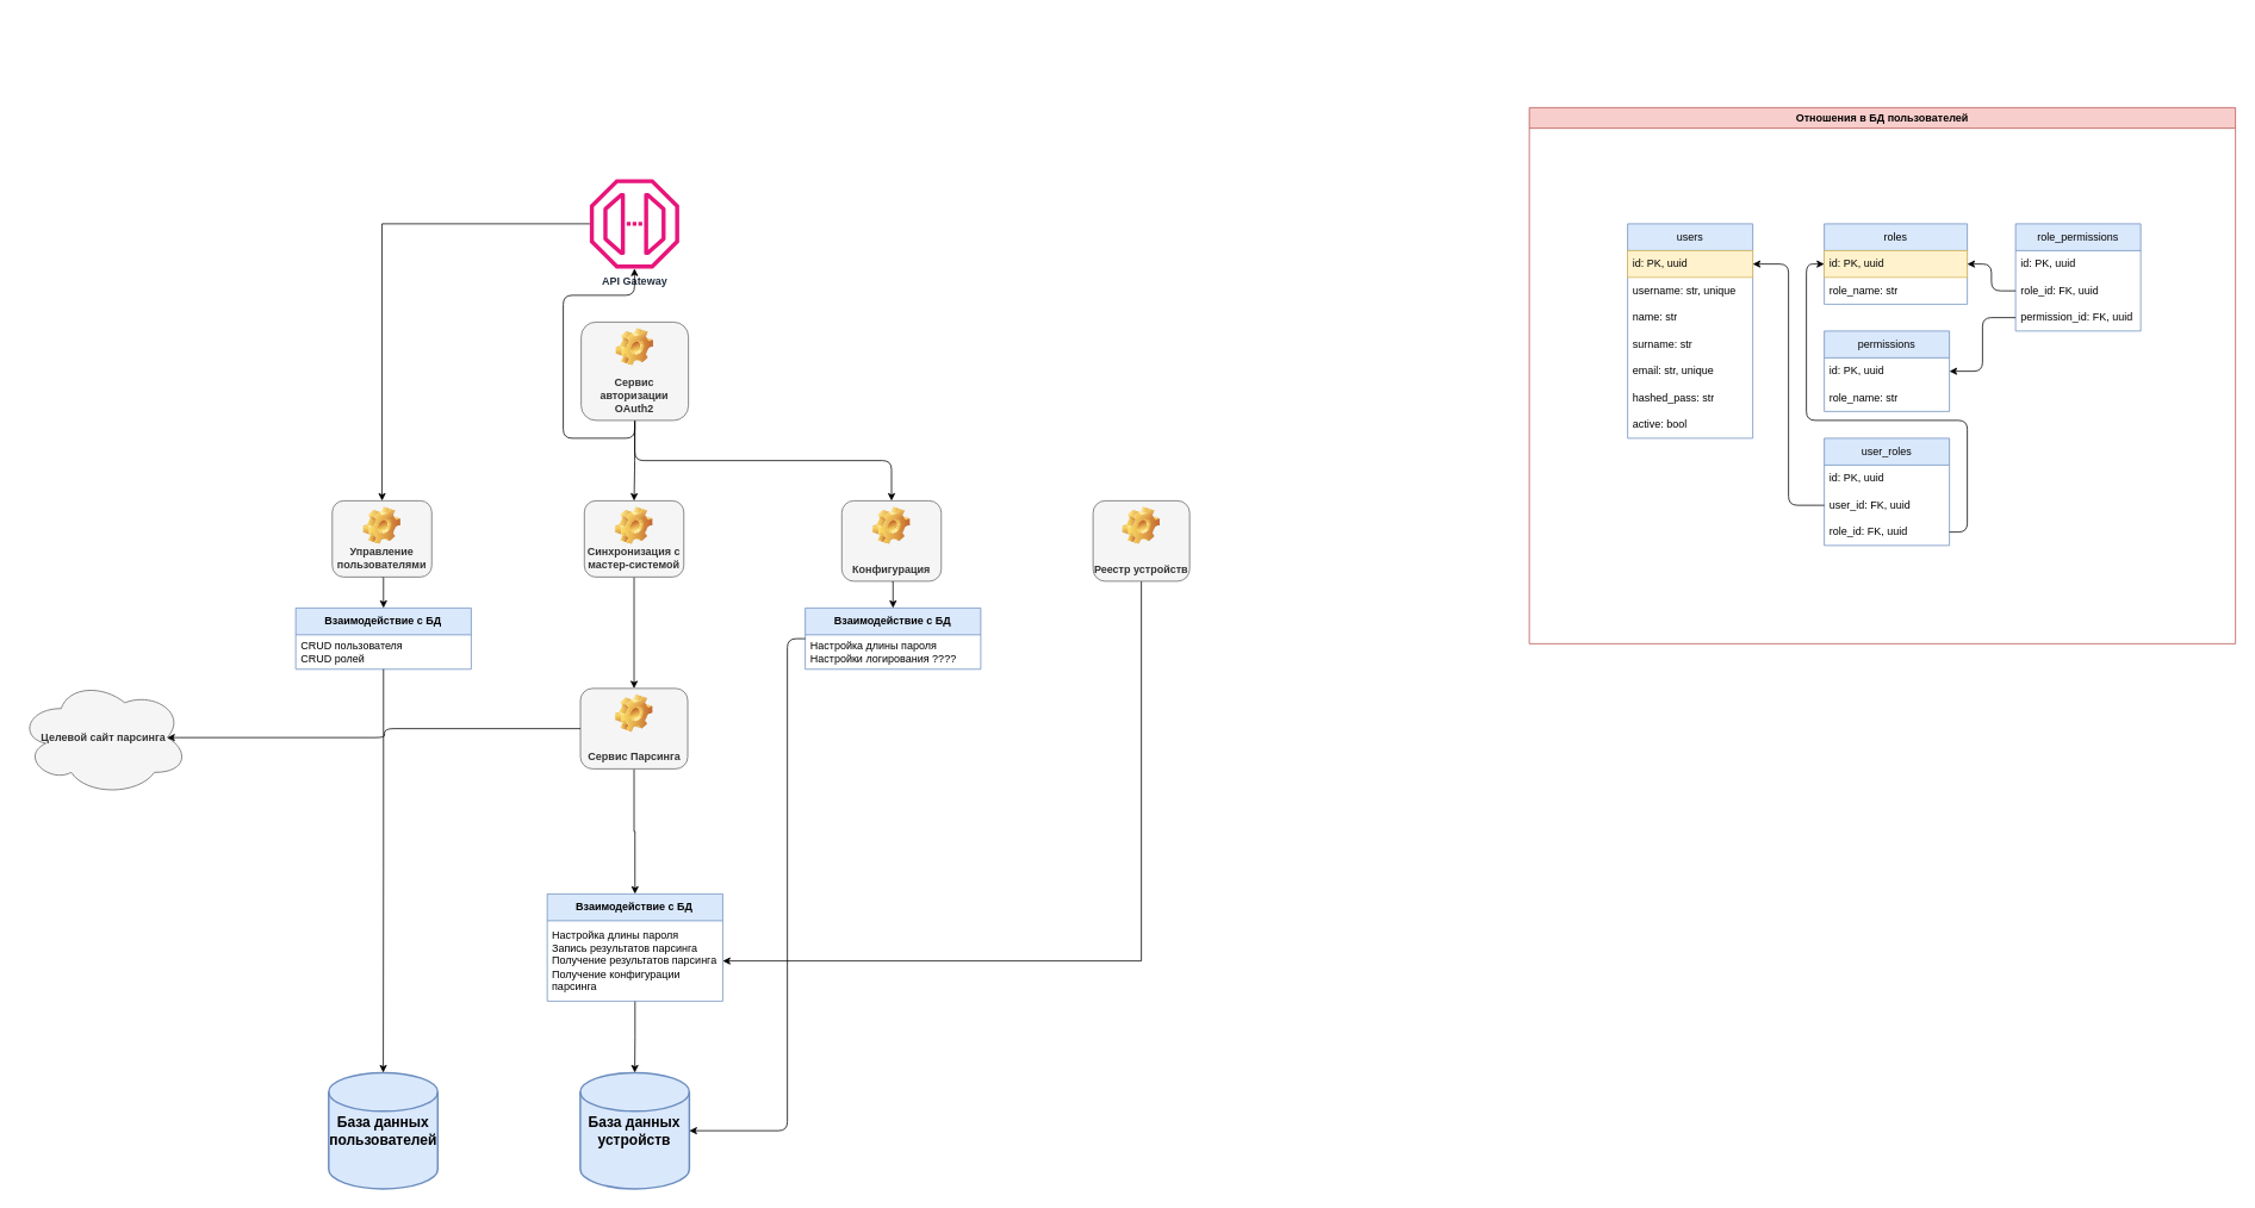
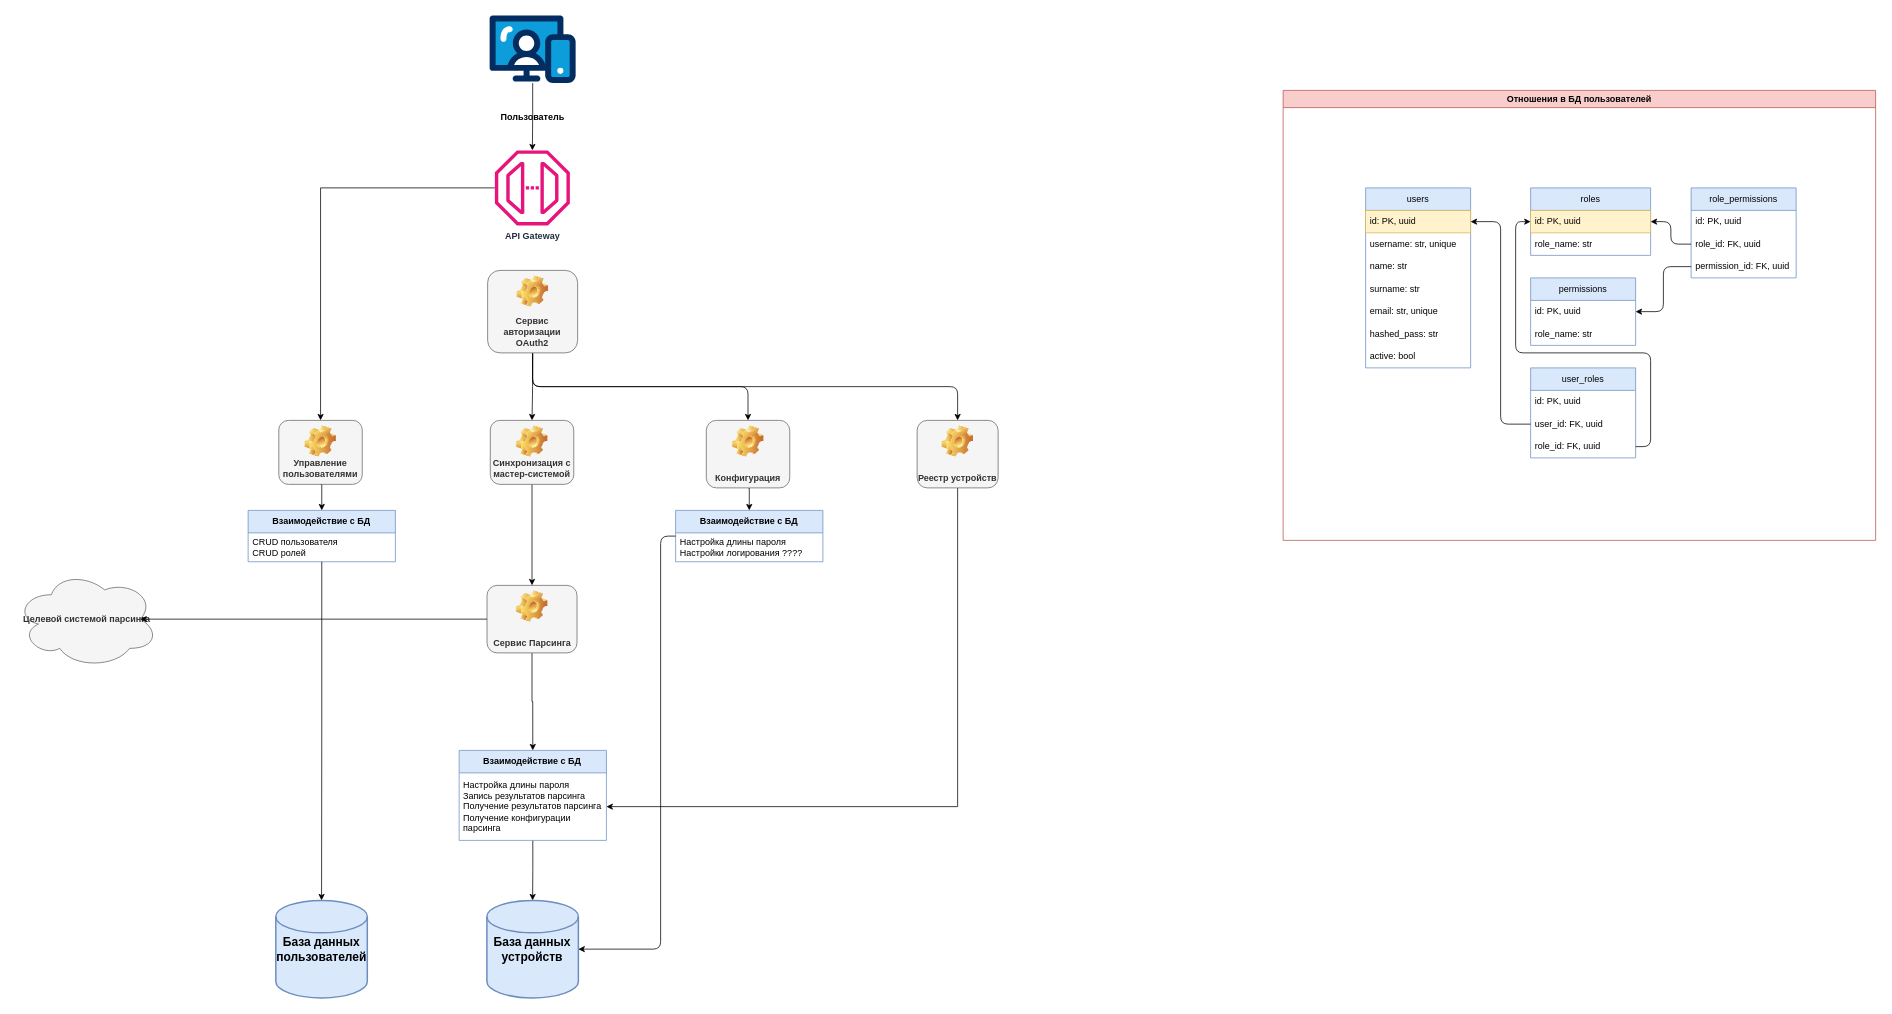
+ <mxCell id="3" value="Пользователь" style="verticalLabelPosition=bottom;aspect=fixed;html=1;shape=mxgraph.salesforce.web;fontStyle=1;fillColor=#fff2cc;strokeColor=#d6b656;" parent="1" vertex="1"><mxGeometry x="652" y="20" width="114.68" height="90.6" as="geometry" /></mxCell>
+ <mxCell id="2" style="edgeStyle=orthogonalEdgeStyle;rounded=0;orthogonalLoop=1;jettySize=auto;html=1;" parent="1" source="3" target="5" edge="1"><mxGeometry relative="1" as="geometry" /></mxCell>
- <mxCell id="8" style="edgeStyle=orthogonalEdgeStyle;rounded=1;orthogonalLoop=1;jettySize=auto;html=1;exitX=0.5;exitY=1;exitDx=0;exitDy=0;curved=0;" parent="1" source="9" target="5" edge="1"><mxGeometry relative="1" as="geometry" /></mxCell>
+ <mxCell id="8" style="edgeStyle=orthogonalEdgeStyle;rounded=1;orthogonalLoop=1;jettySize=auto;html=1;exitX=0.5;exitY=1;exitDx=0;exitDy=0;entryX=0.5;entryY=0;entryDx=0;entryDy=0;curved=0;" parent="1" source="9" target="11" edge="1"><mxGeometry relative="1" as="geometry" /></mxCell>
- <mxCell id="24" value="Сервис Парсинга" style="label;whiteSpace=wrap;html=1;align=center;verticalAlign=bottom;spacingLeft=0;spacingBottom=4;imageAlign=center;imageVerticalAlign=top;image=img/clipart/Gear_128x128.png;fillColor=#f5f5f5;fontColor=#333333;strokeColor=#666666;" parent="1" vertex="1"><mxGeometry x="648.54" y="770" width="120" height="90" as="geometry" /></mxCell>
+ <mxCell id="24" value="Сервис Парсинга" style="label;whiteSpace=wrap;html=1;align=center;verticalAlign=bottom;spacingLeft=0;spacingBottom=4;imageAlign=center;imageVerticalAlign=top;image=img/clipart/Gear_128x128.png;fillColor=#f5f5f5;fontColor=#333333;strokeColor=#666666;" parent="1" vertex="1"><mxGeometry x="648.54" y="780" width="120" height="90" as="geometry" /></mxCell>
- <mxCell id="22" value="Целевой сайт парсинга" style="ellipse;shape=cloud;whiteSpace=wrap;html=1;fillColor=#f5f5f5;fontColor=#333333;strokeColor=#666666;fontStyle=1" parent="1" vertex="1"><mxGeometry x="20" y="760" width="190" height="130" as="geometry" /></mxCell>
+ <mxCell id="22" value="Целевой системой парсинга" style="ellipse;shape=cloud;whiteSpace=wrap;html=1;fillColor=#f5f5f5;fontColor=#333333;strokeColor=#666666;fontStyle=1" parent="1" vertex="1"><mxGeometry x="20" y="760" width="190" height="130" as="geometry" /></mxCell>
